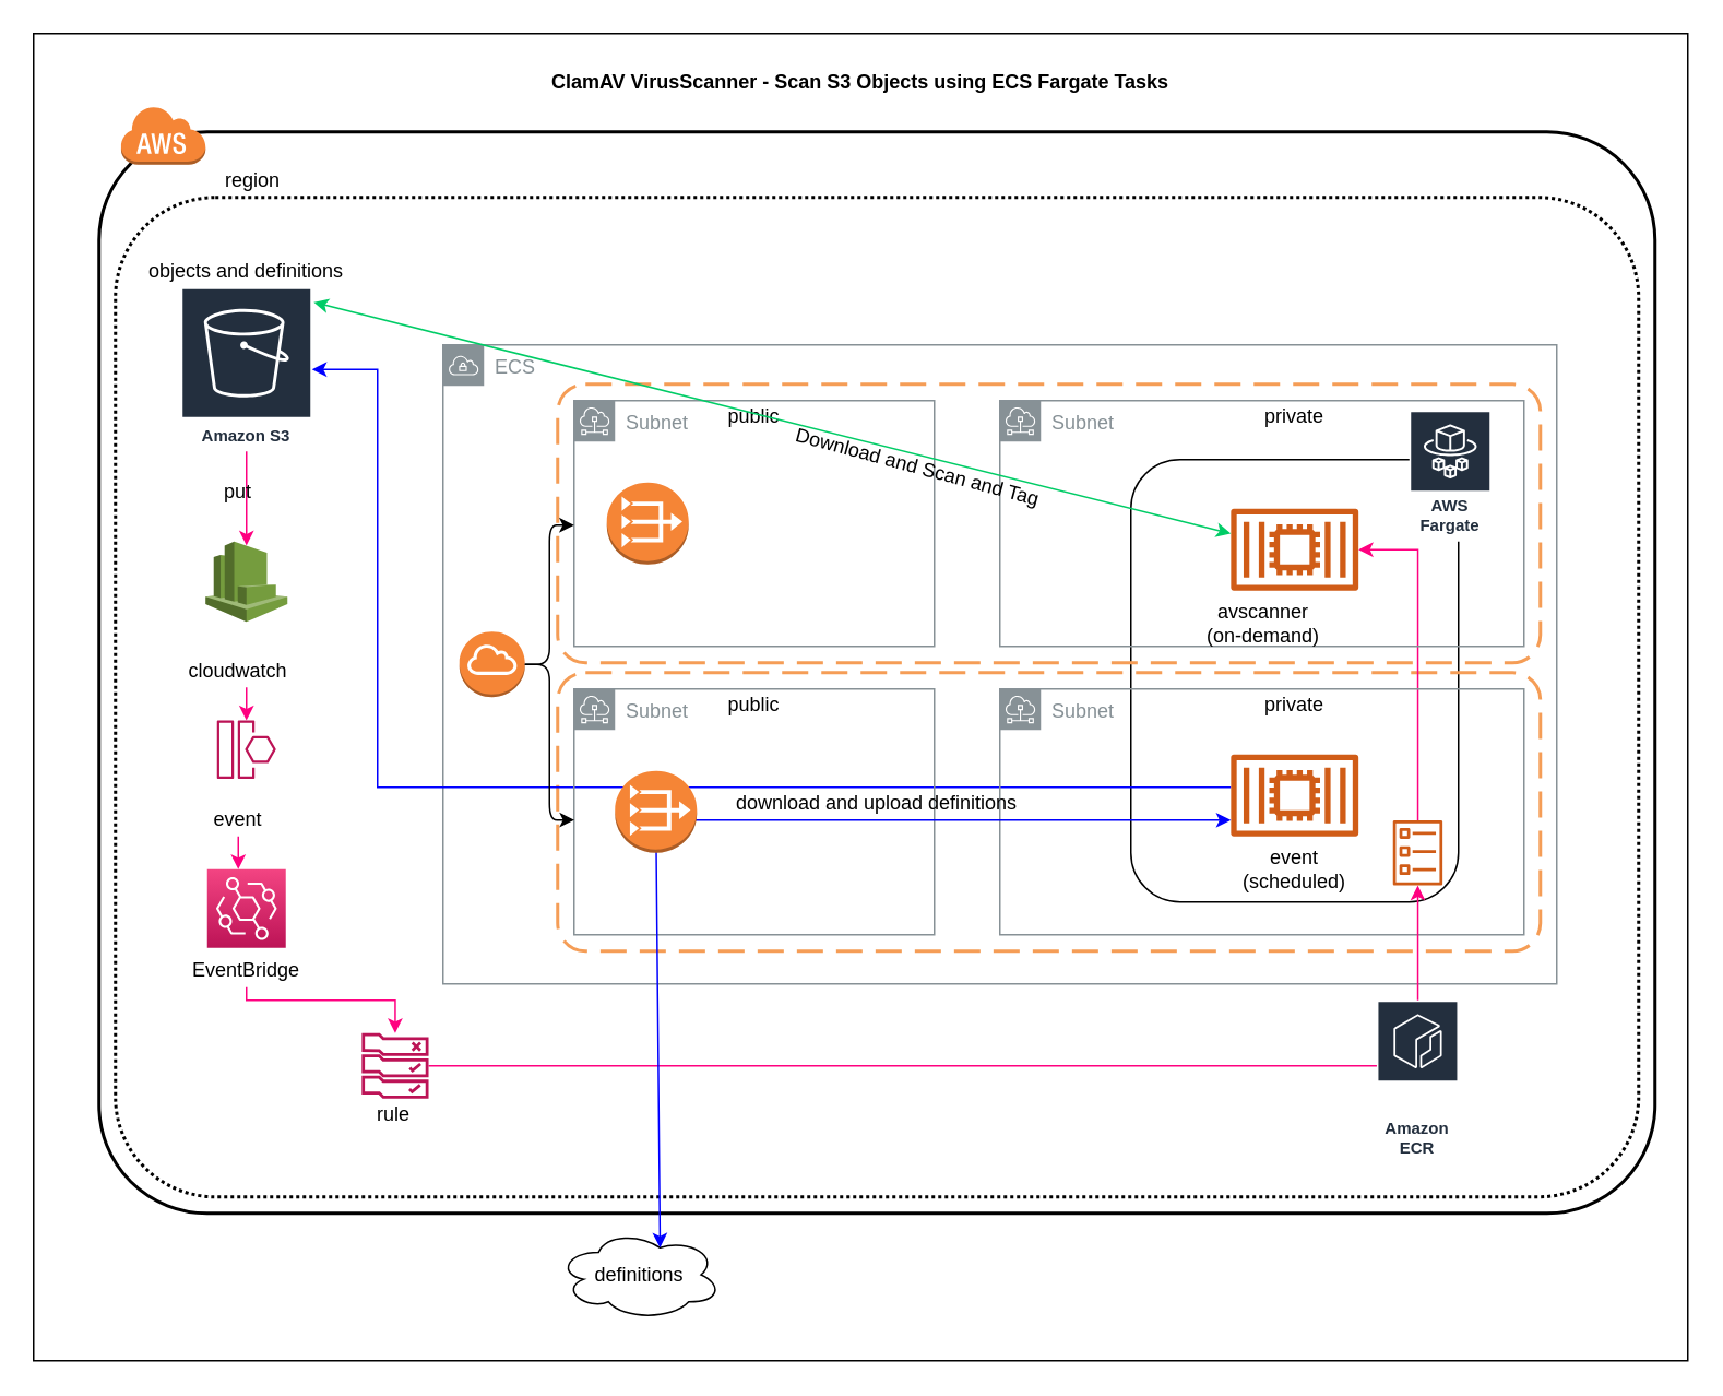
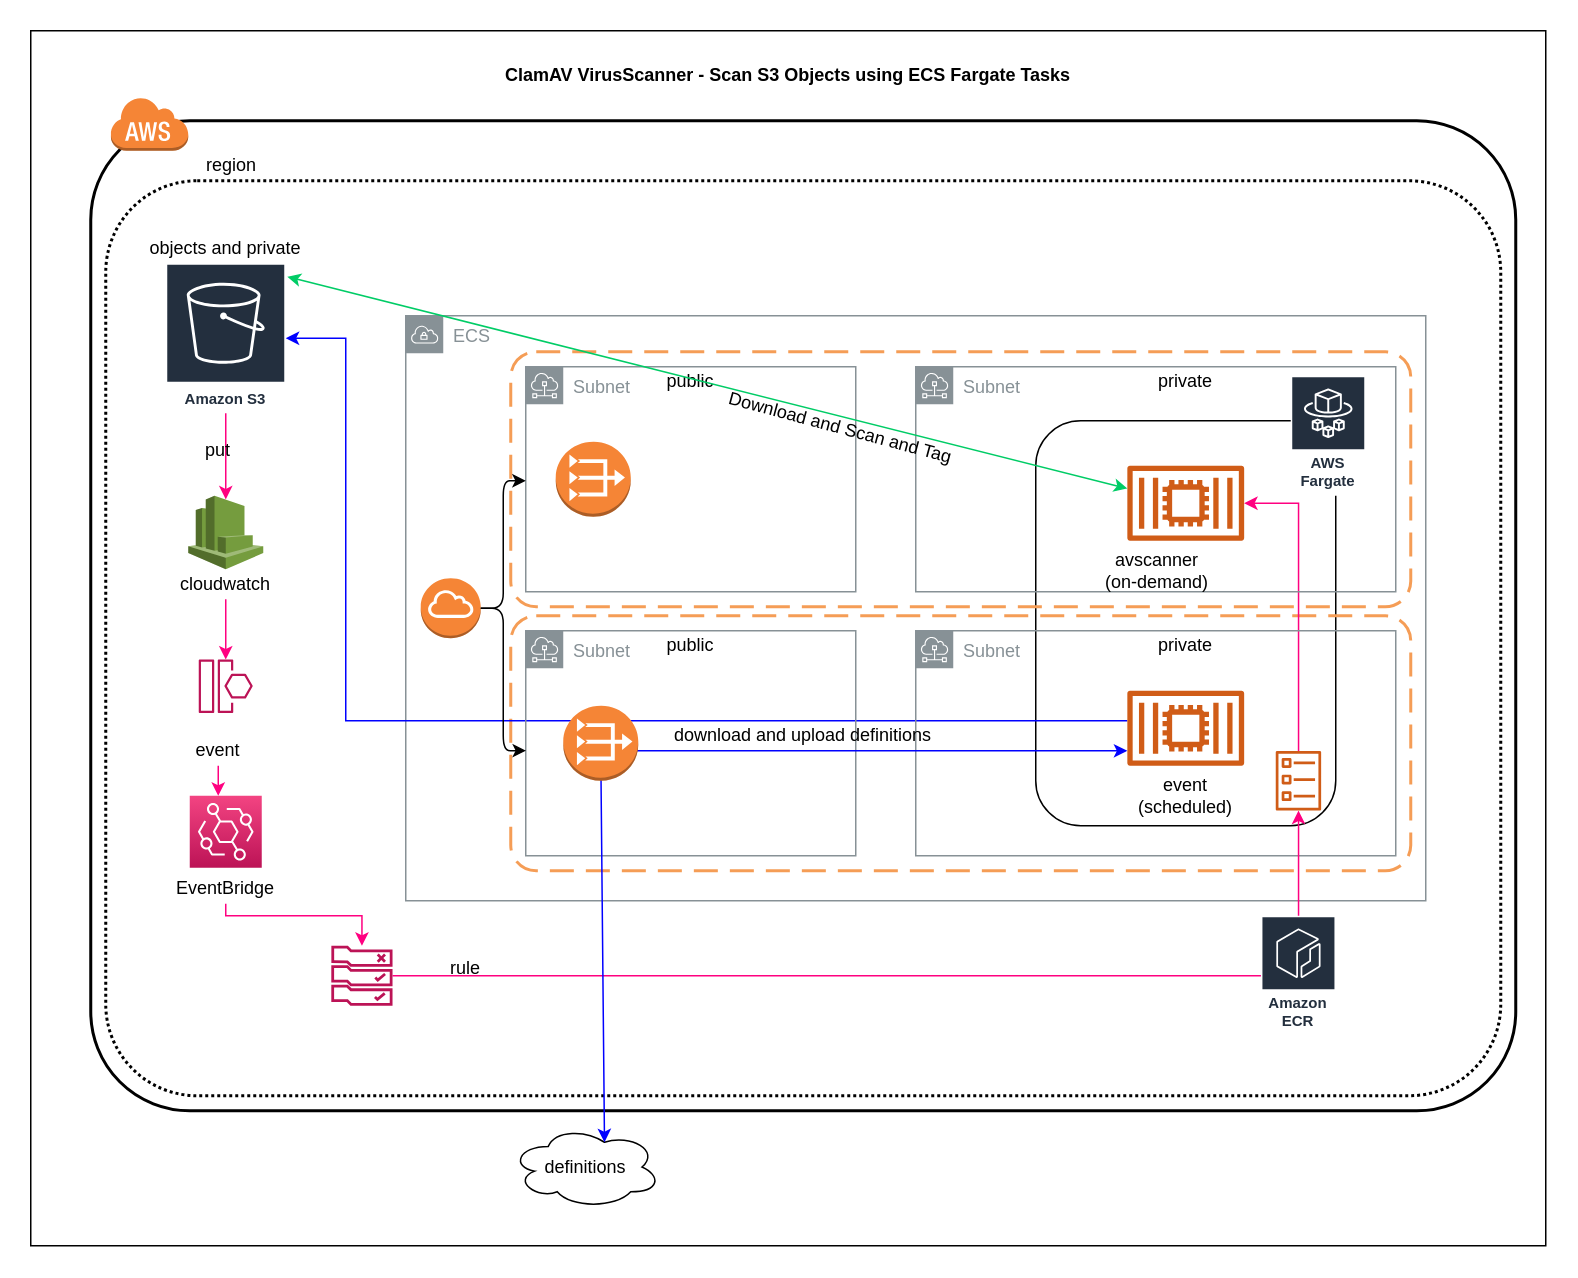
- <mxCell id="54" value="objects and definitions" style="text;html=1;strokeColor=none;fillColor=none;align=center;verticalAlign=middle;whiteSpace=wrap;rounded=0;" vertex="1" parent="1"><mxGeometry x="60" y="155" width="180" height="20" as="geometry" /></mxCell>
+ <mxCell id="54" value="objects and private" style="text;html=1;strokeColor=none;fillColor=none;align=center;verticalAlign=middle;whiteSpace=wrap;rounded=0;" vertex="1" parent="1"><mxGeometry x="60" y="155" width="180" height="20" as="geometry" /></mxCell>
- <mxCell id="36" value="cloudwatch" style="text;html=1;strokeColor=none;fillColor=none;align=center;verticalAlign=middle;whiteSpace=wrap;rounded=0;" parent="1" vertex="1"><mxGeometry x="125" y="399" width="40" height="20" as="geometry" /></mxCell>
+ <mxCell id="36" value="cloudwatch" style="text;html=1;strokeColor=none;fillColor=none;align=center;verticalAlign=middle;whiteSpace=wrap;rounded=0;" parent="1" vertex="1"><mxGeometry x="130" y="379" width="40" height="20" as="geometry" /></mxCell>
- <mxCell id="45" value="Amazon ECR" style="outlineConnect=0;fontColor=#232F3E;gradientColor=none;strokeColor=#ffffff;fillColor=#232F3E;dashed=0;verticalLabelPosition=middle;verticalAlign=bottom;align=center;html=1;whiteSpace=wrap;fontSize=10;fontStyle=1;spacing=3;shape=mxgraph.aws4.productIcon;prIcon=mxgraph.aws4.ecr;" parent="1" vertex="1"><mxGeometry x="840.13" y="610" width="50" height="100" as="geometry" /></mxCell>
+ <mxCell id="45" value="Amazon ECR" style="outlineConnect=0;fontColor=#232F3E;gradientColor=none;strokeColor=#ffffff;fillColor=#232F3E;dashed=0;verticalLabelPosition=middle;verticalAlign=bottom;align=center;html=1;whiteSpace=wrap;fontSize=10;fontStyle=1;spacing=3;shape=mxgraph.aws4.productIcon;prIcon=mxgraph.aws4.ecr;" parent="1" vertex="1"><mxGeometry x="840.13" y="610" width="50" height="80" as="geometry" /></mxCell>
- <mxCell id="43" value="rule" style="text;html=1;strokeColor=none;fillColor=none;align=center;verticalAlign=middle;whiteSpace=wrap;rounded=0;" parent="1" vertex="1"><mxGeometry x="220.26" y="670" width="40" height="20" as="geometry" /></mxCell>
+ <mxCell id="43" value="rule" style="text;html=1;strokeColor=none;fillColor=none;align=center;verticalAlign=middle;whiteSpace=wrap;rounded=0;" parent="1" vertex="1"><mxGeometry x="290.26" y="635" width="40" height="20" as="geometry" /></mxCell>
